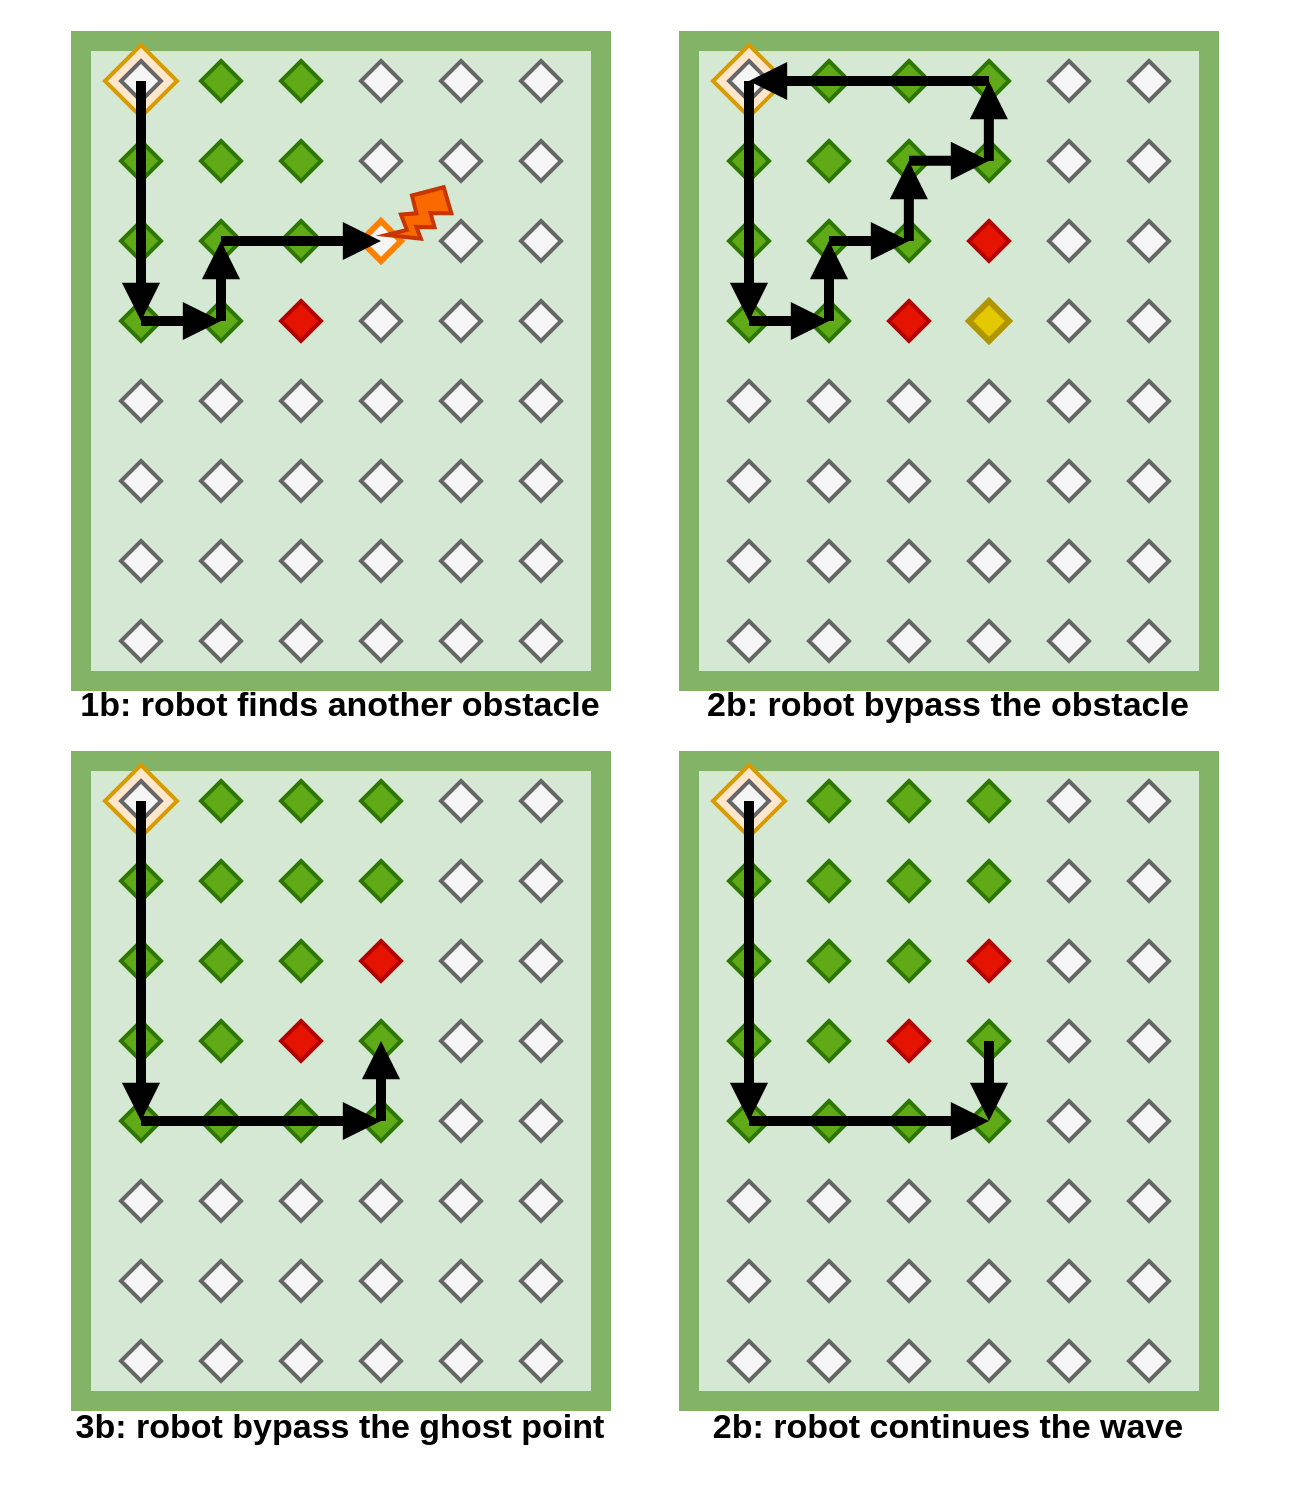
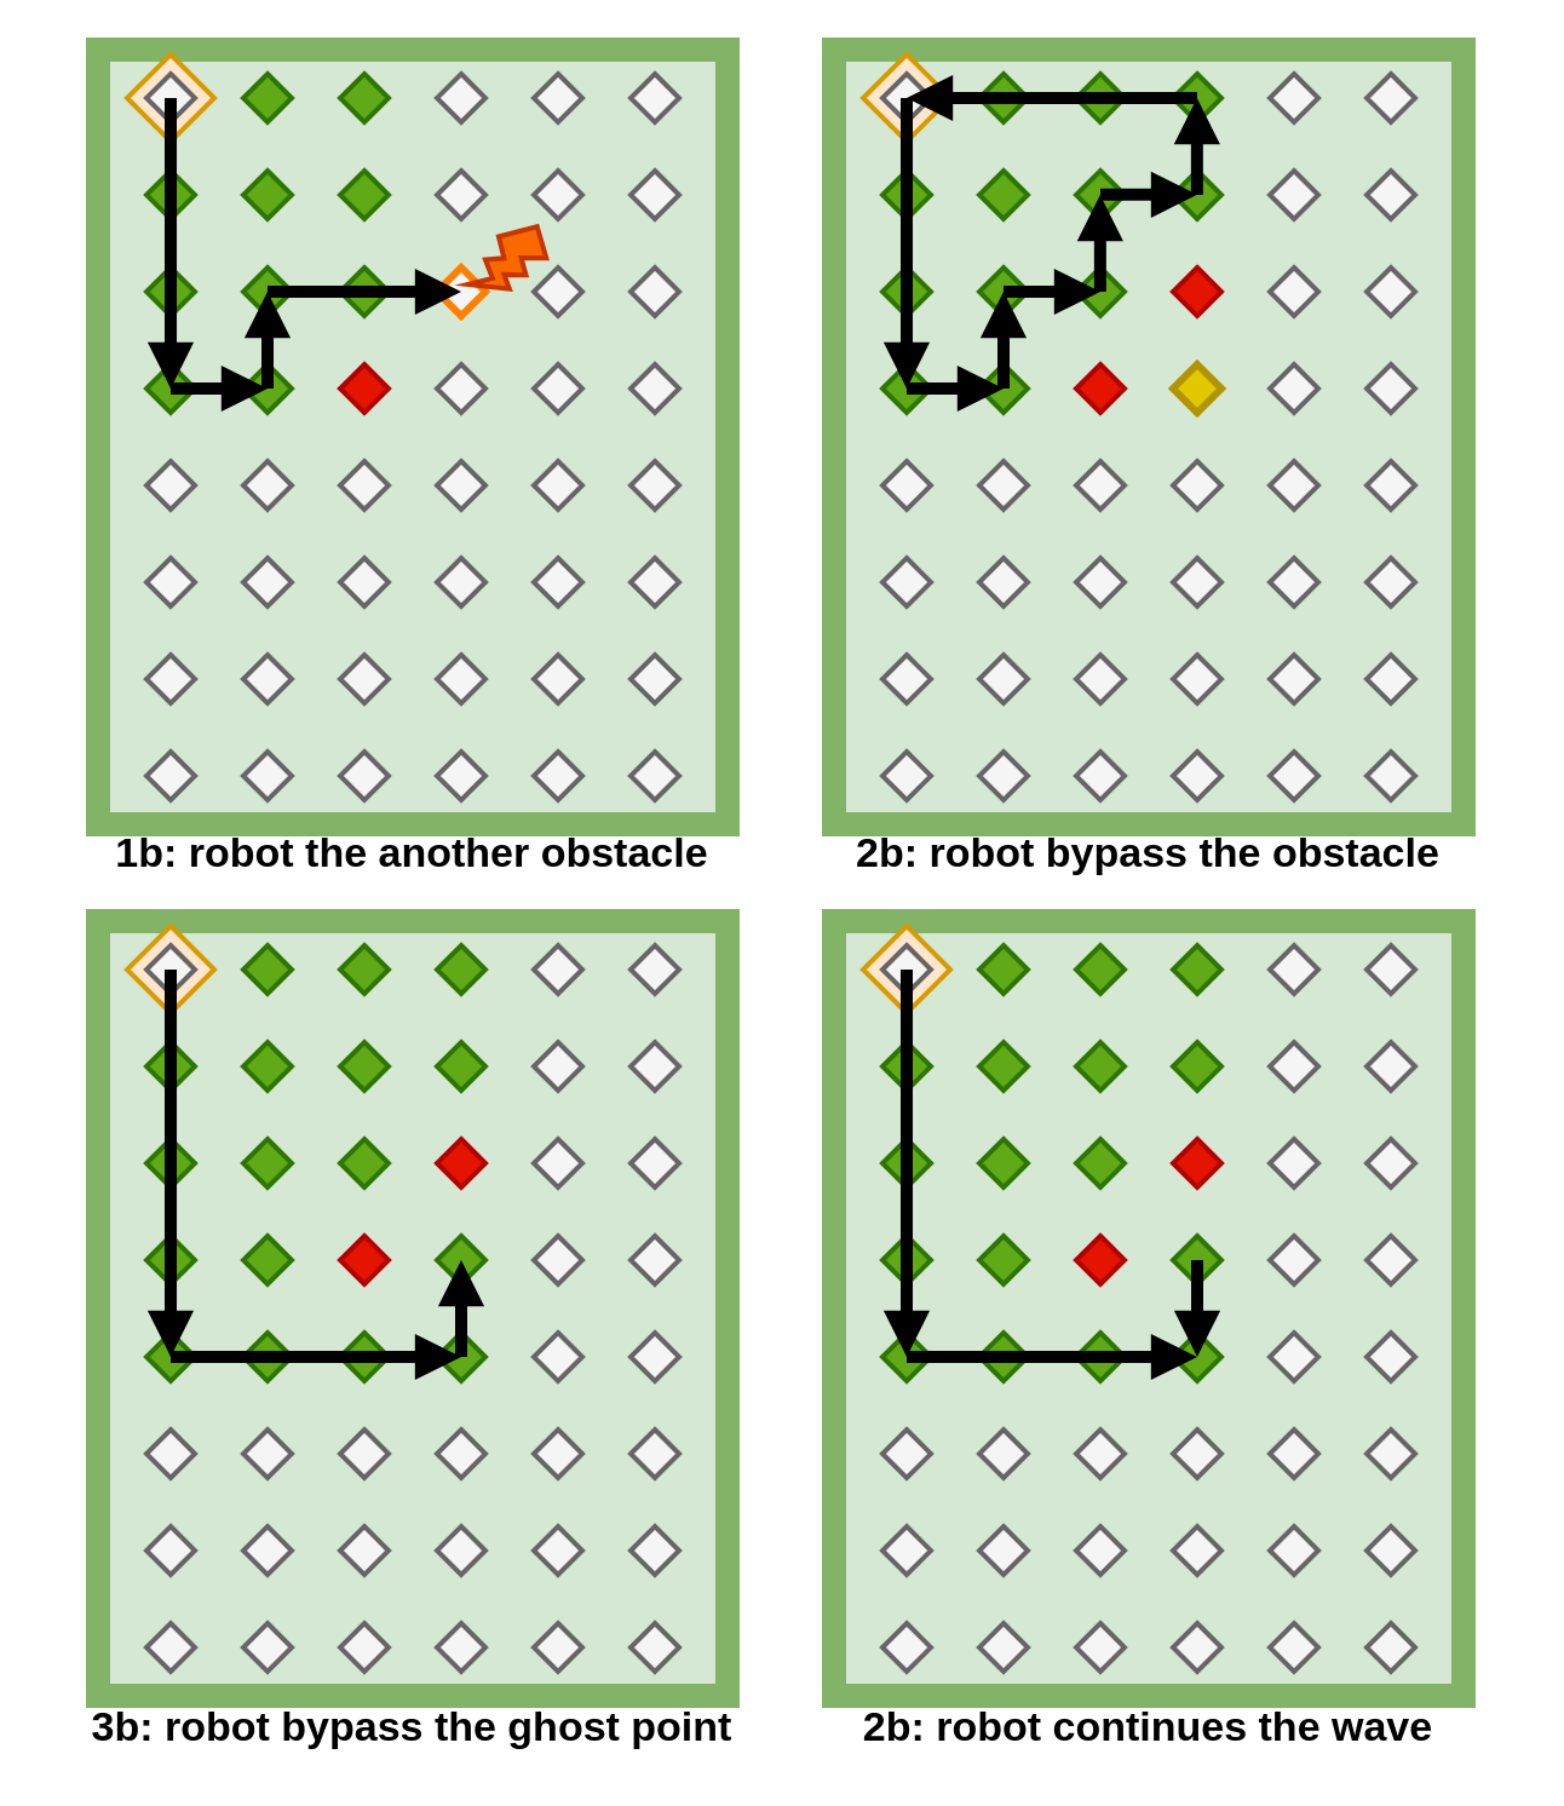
- <mxCell id="54" value="1b: robot finds another obstacle" style="text;html=1;strokeColor=none;fillColor=none;align=center;verticalAlign=middle;whiteSpace=wrap;rounded=0;fontStyle=1;fontSize=17;" parent="1" vertex="1"><mxGeometry y="343" width="300" height="20" as="geometry" x="20" /></mxCell>
+ <mxCell id="54" value="1b: robot the another obstacle" style="text;html=1;strokeColor=none;fillColor=none;align=center;verticalAlign=middle;whiteSpace=wrap;rounded=0;fontStyle=1;fontSize=17;" parent="1" vertex="1"><mxGeometry y="343" width="300" height="20" as="geometry" x="20" /></mxCell>
